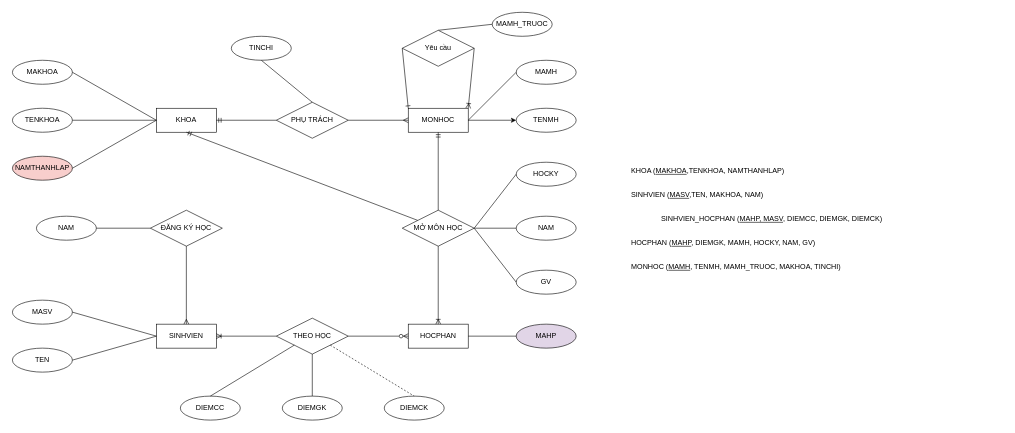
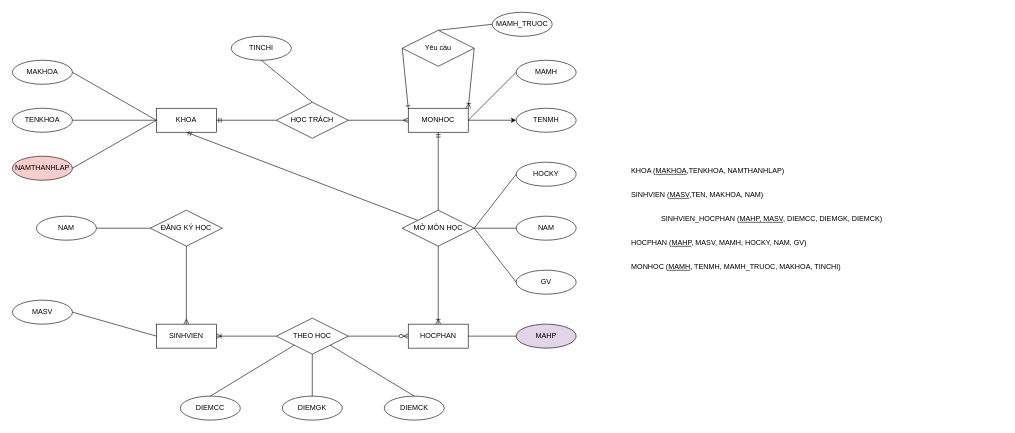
- <mxCell id="22" value="PHỤ TRÁCH" style="shape=rhombus;perimeter=rhombusPerimeter;whiteSpace=wrap;html=1;align=center;" parent="1" vertex="1"><mxGeometry x="460" y="170" width="120" height="60" as="geometry" /></mxCell>
+ <mxCell id="22" value="HỌC TRÁCH" style="shape=rhombus;perimeter=rhombusPerimeter;whiteSpace=wrap;html=1;align=center;" parent="1" vertex="1"><mxGeometry x="460" y="170" width="120" height="60" as="geometry" /></mxCell>
- <mxCell id="57" value="HOCPHAN (&lt;u&gt;MAHP&lt;/u&gt;, DIEMGK, MAMH, HOCKY, NAM, GV)" style="text;html=1;strokeColor=none;fillColor=none;align=left;verticalAlign=middle;whiteSpace=wrap;rounded=0;" parent="1" vertex="1"><mxGeometry x="1050" y="390" width="330" height="30" as="geometry" /></mxCell>
+ <mxCell id="57" value="HOCPHAN (&lt;u&gt;MAHP&lt;/u&gt;, MASV, MAMH, HOCKY, NAM, GV)" style="text;html=1;strokeColor=none;fillColor=none;align=left;verticalAlign=middle;whiteSpace=wrap;rounded=0;" parent="1" vertex="1"><mxGeometry x="1050" y="390" width="330" height="30" as="geometry" /></mxCell>
- <mxCell id="11" value="" style="endArrow=none;html=1;rounded=0;exitX=1;exitY=0.5;exitDx=0;exitDy=0;entryX=0;entryY=0.5;entryDx=0;entryDy=0;" parent="1" source="8" target="6" edge="1"><mxGeometry relative="1" as="geometry"><mxPoint x="130" y="530" as="sourcePoint" /><mxPoint x="270" y="570" as="targetPoint" /></mxGeometry></mxCell>
- <mxCell id="8" value="TEN" style="ellipse;whiteSpace=wrap;html=1;align=center;" parent="1" vertex="1"><mxGeometry x="20" y="580" width="100" height="40" as="geometry" /></mxCell>
- <mxCell id="50" value="" style="endArrow=none;html=1;rounded=0;exitX=1;exitY=1;exitDx=0;exitDy=0;entryX=0.5;entryY=0;entryDx=0;entryDy=0;dashed=1;" parent="1" source="42" target="49" edge="1"><mxGeometry relative="1" as="geometry"><mxPoint x="600" y="650" as="sourcePoint" /><mxPoint x="760" y="650" as="targetPoint" /></mxGeometry></mxCell>
+ <mxCell id="50" value="" style="endArrow=none;html=1;rounded=0;exitX=1;exitY=1;exitDx=0;exitDy=0;entryX=0.5;entryY=0;entryDx=0;entryDy=0;" parent="1" source="42" target="49" edge="1"><mxGeometry relative="1" as="geometry"><mxPoint x="600" y="650" as="sourcePoint" /><mxPoint x="760" y="650" as="targetPoint" /></mxGeometry></mxCell>
